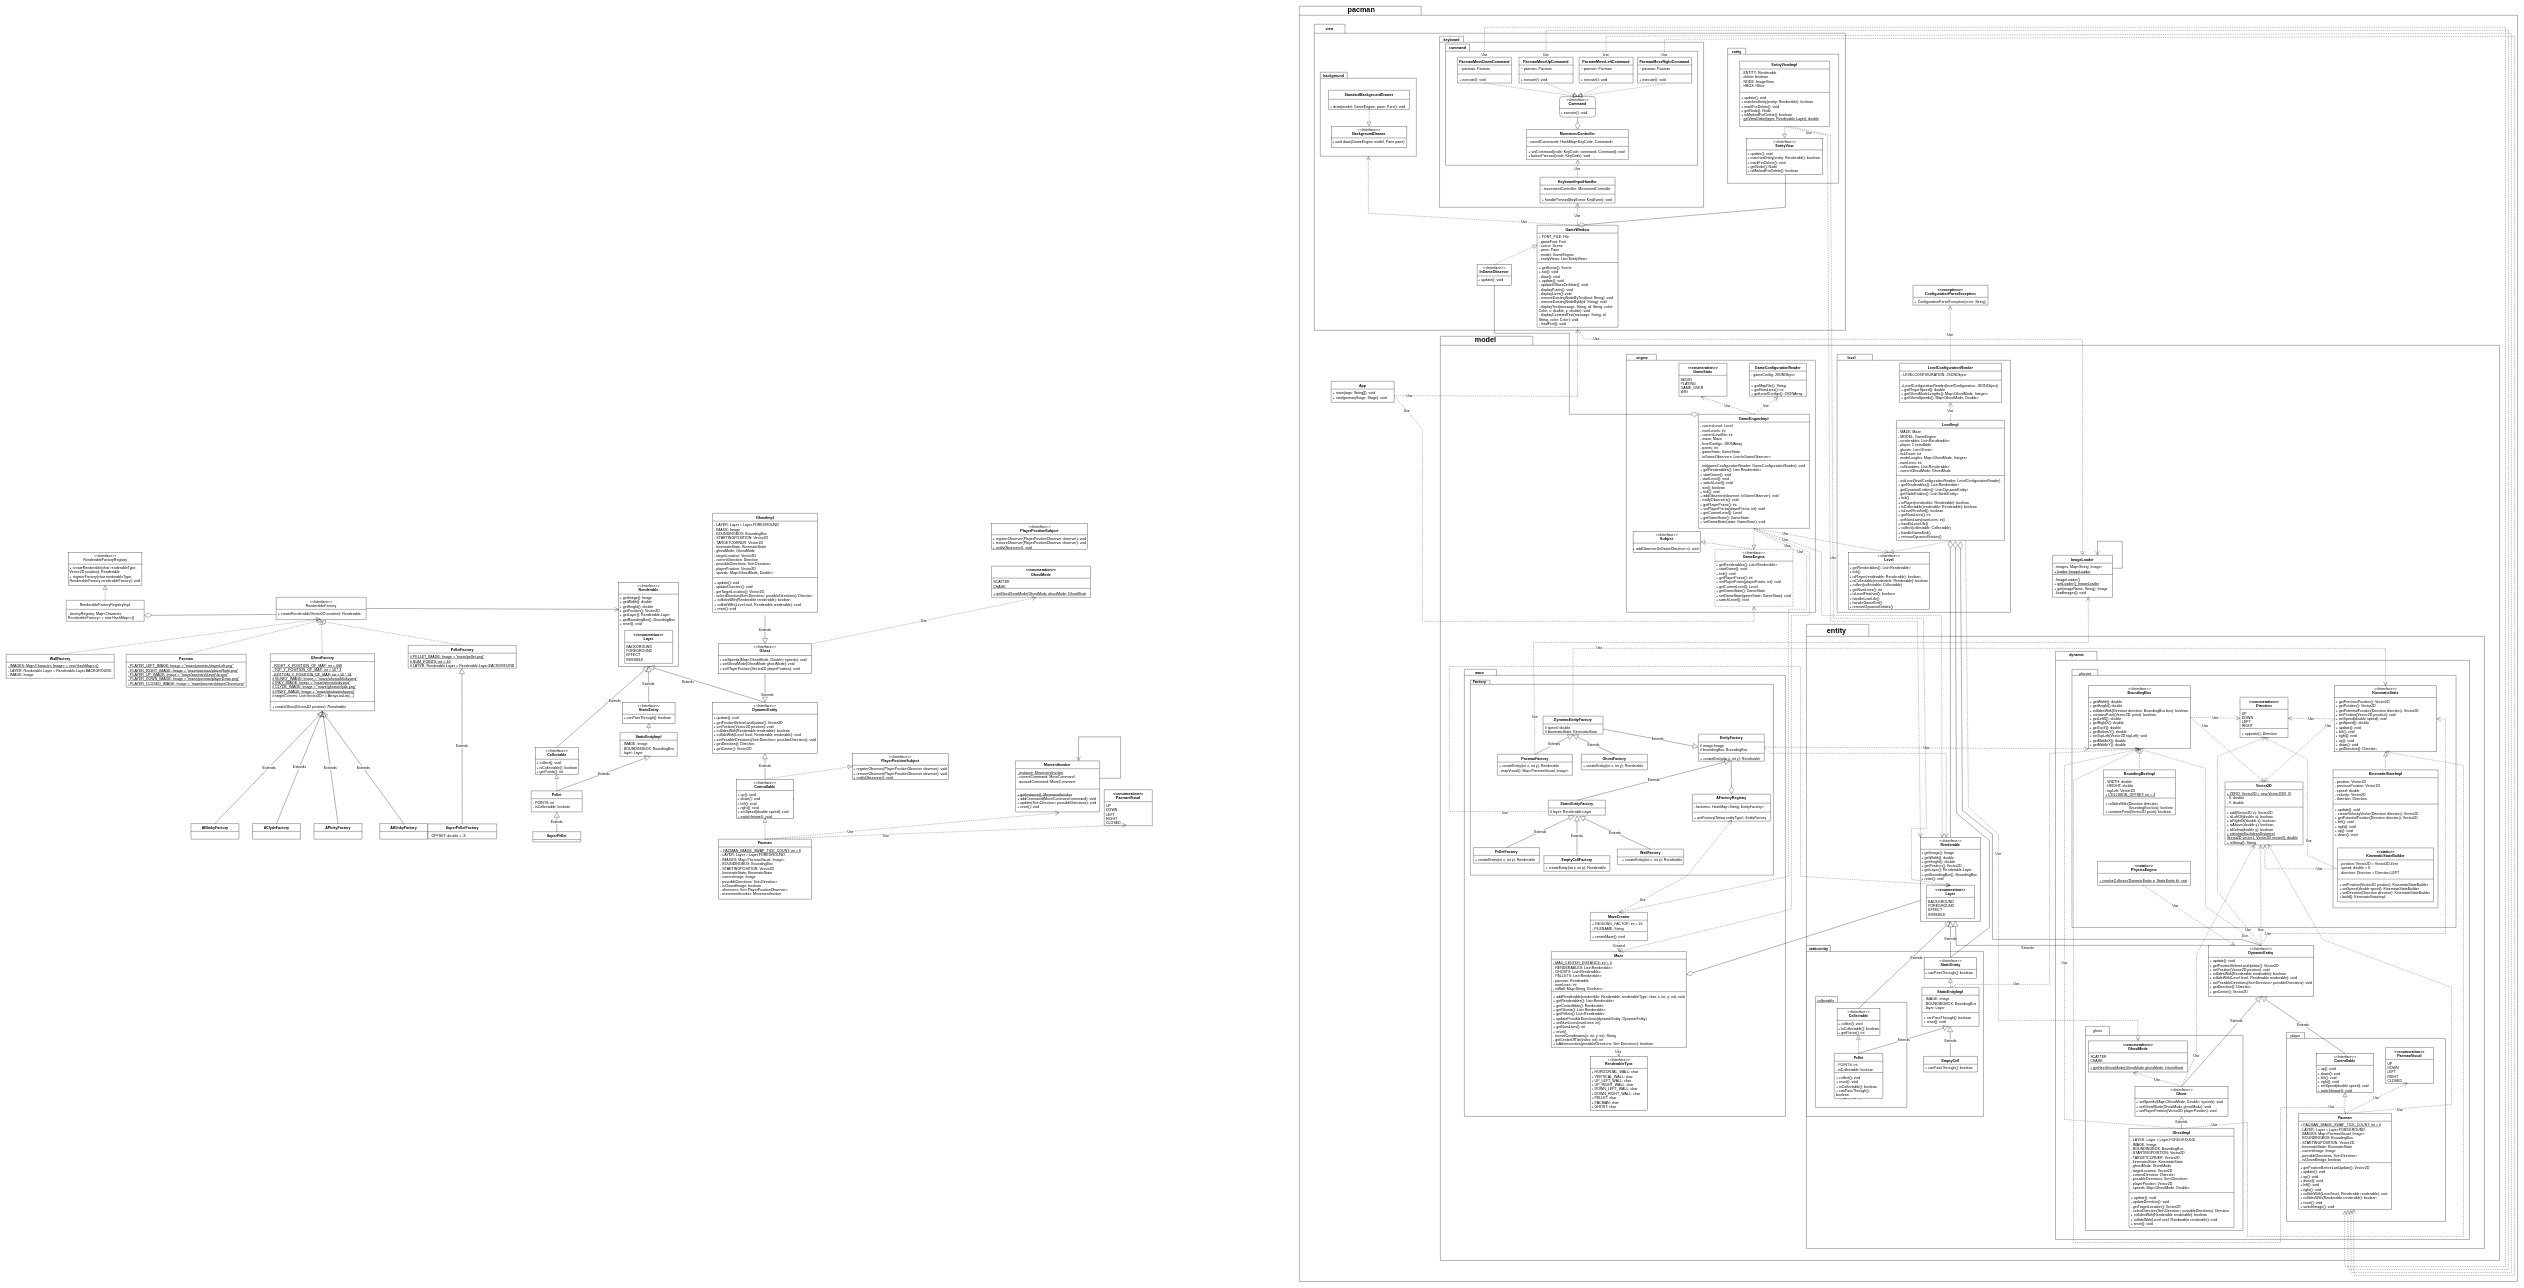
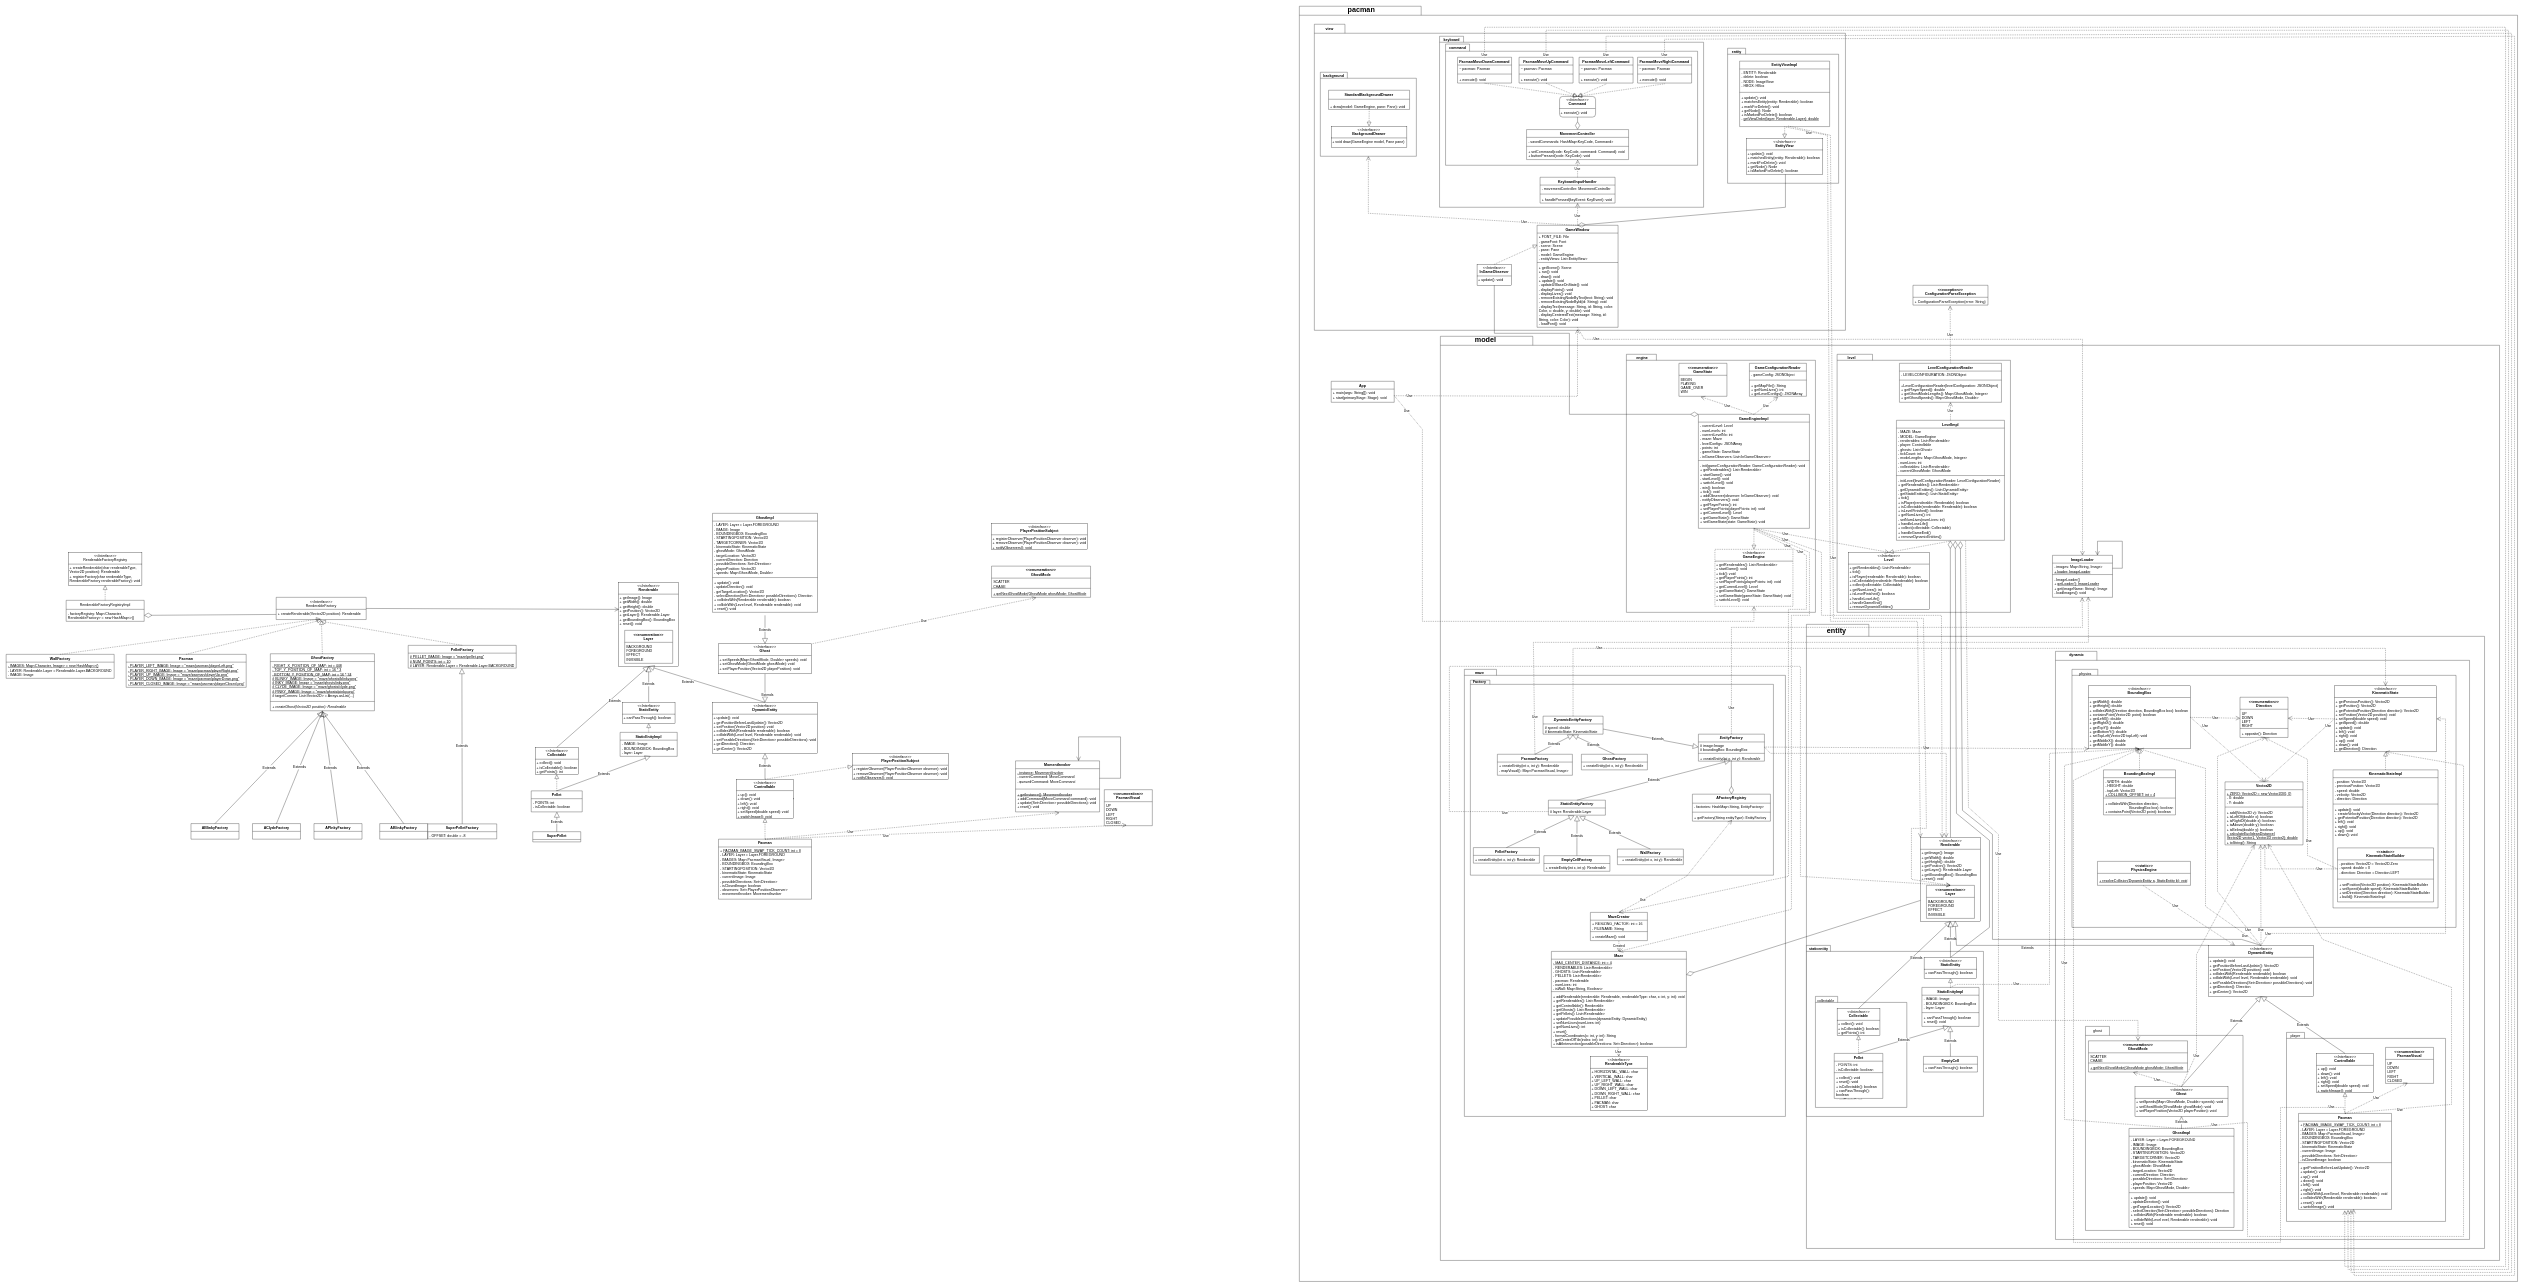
- <mxCell id="189" value="&lt;p style=&quot;margin:0px;margin-top:4px;text-align:center;&quot;&gt;&lt;i&gt;&amp;lt;&amp;lt;Interface&amp;gt;&amp;gt;&lt;/i&gt;&lt;br&gt;&lt;b&gt;Subject&lt;/b&gt;&lt;/p&gt;&lt;hr size=&quot;1&quot; style=&quot;border-style:solid;&quot;&gt;&lt;div style=&quot;&quot;&gt;&lt;pre style=&quot;&quot;&gt;&lt;font face=&quot;Helvetica&quot;&gt;+ addObserver(InGameObserver o): void&lt;/font&gt;&lt;/pre&gt;&lt;/div&gt;" style="verticalAlign=top;align=left;overflow=fill;html=1;whiteSpace=wrap;" parent="1" vertex="1"><mxGeometry x="5442.23" y="1770" width="225" height="70" as="geometry" /></mxCell>
- <mxCell id="190" value="" style="endArrow=block;dashed=1;endFill=0;endSize=12;html=1;rounded=0;entryX=1;entryY=0.5;entryDx=0;entryDy=0;exitX=0.5;exitY=0;exitDx=0;exitDy=0;" parent="1" source="184" target="189" edge="1"><mxGeometry width="160" relative="1" as="geometry"><mxPoint x="6130" y="1970" as="sourcePoint" /><mxPoint x="6290" y="1970" as="targetPoint" /></mxGeometry></mxCell>
+ <mxCell id="272" value="Use" style="endArrow=open;endSize=12;dashed=1;html=1;rounded=0;exitX=0.5;exitY=0;exitDx=0;exitDy=0;entryX=0.495;entryY=1.011;entryDx=0;entryDy=0;entryPerimeter=0;" parent="1" source="109" target="270" edge="1"><mxGeometry x="-0.894" width="160" relative="1" as="geometry"><mxPoint x="5940" y="2130" as="sourcePoint" /><mxPoint x="6940" y="1980" as="targetPoint" /><Array as="points"><mxPoint x="5770" y="2090" /><mxPoint x="6940" y="2090" /></Array><mxPoint y="-1" as="offset" /></mxGeometry></mxCell>
